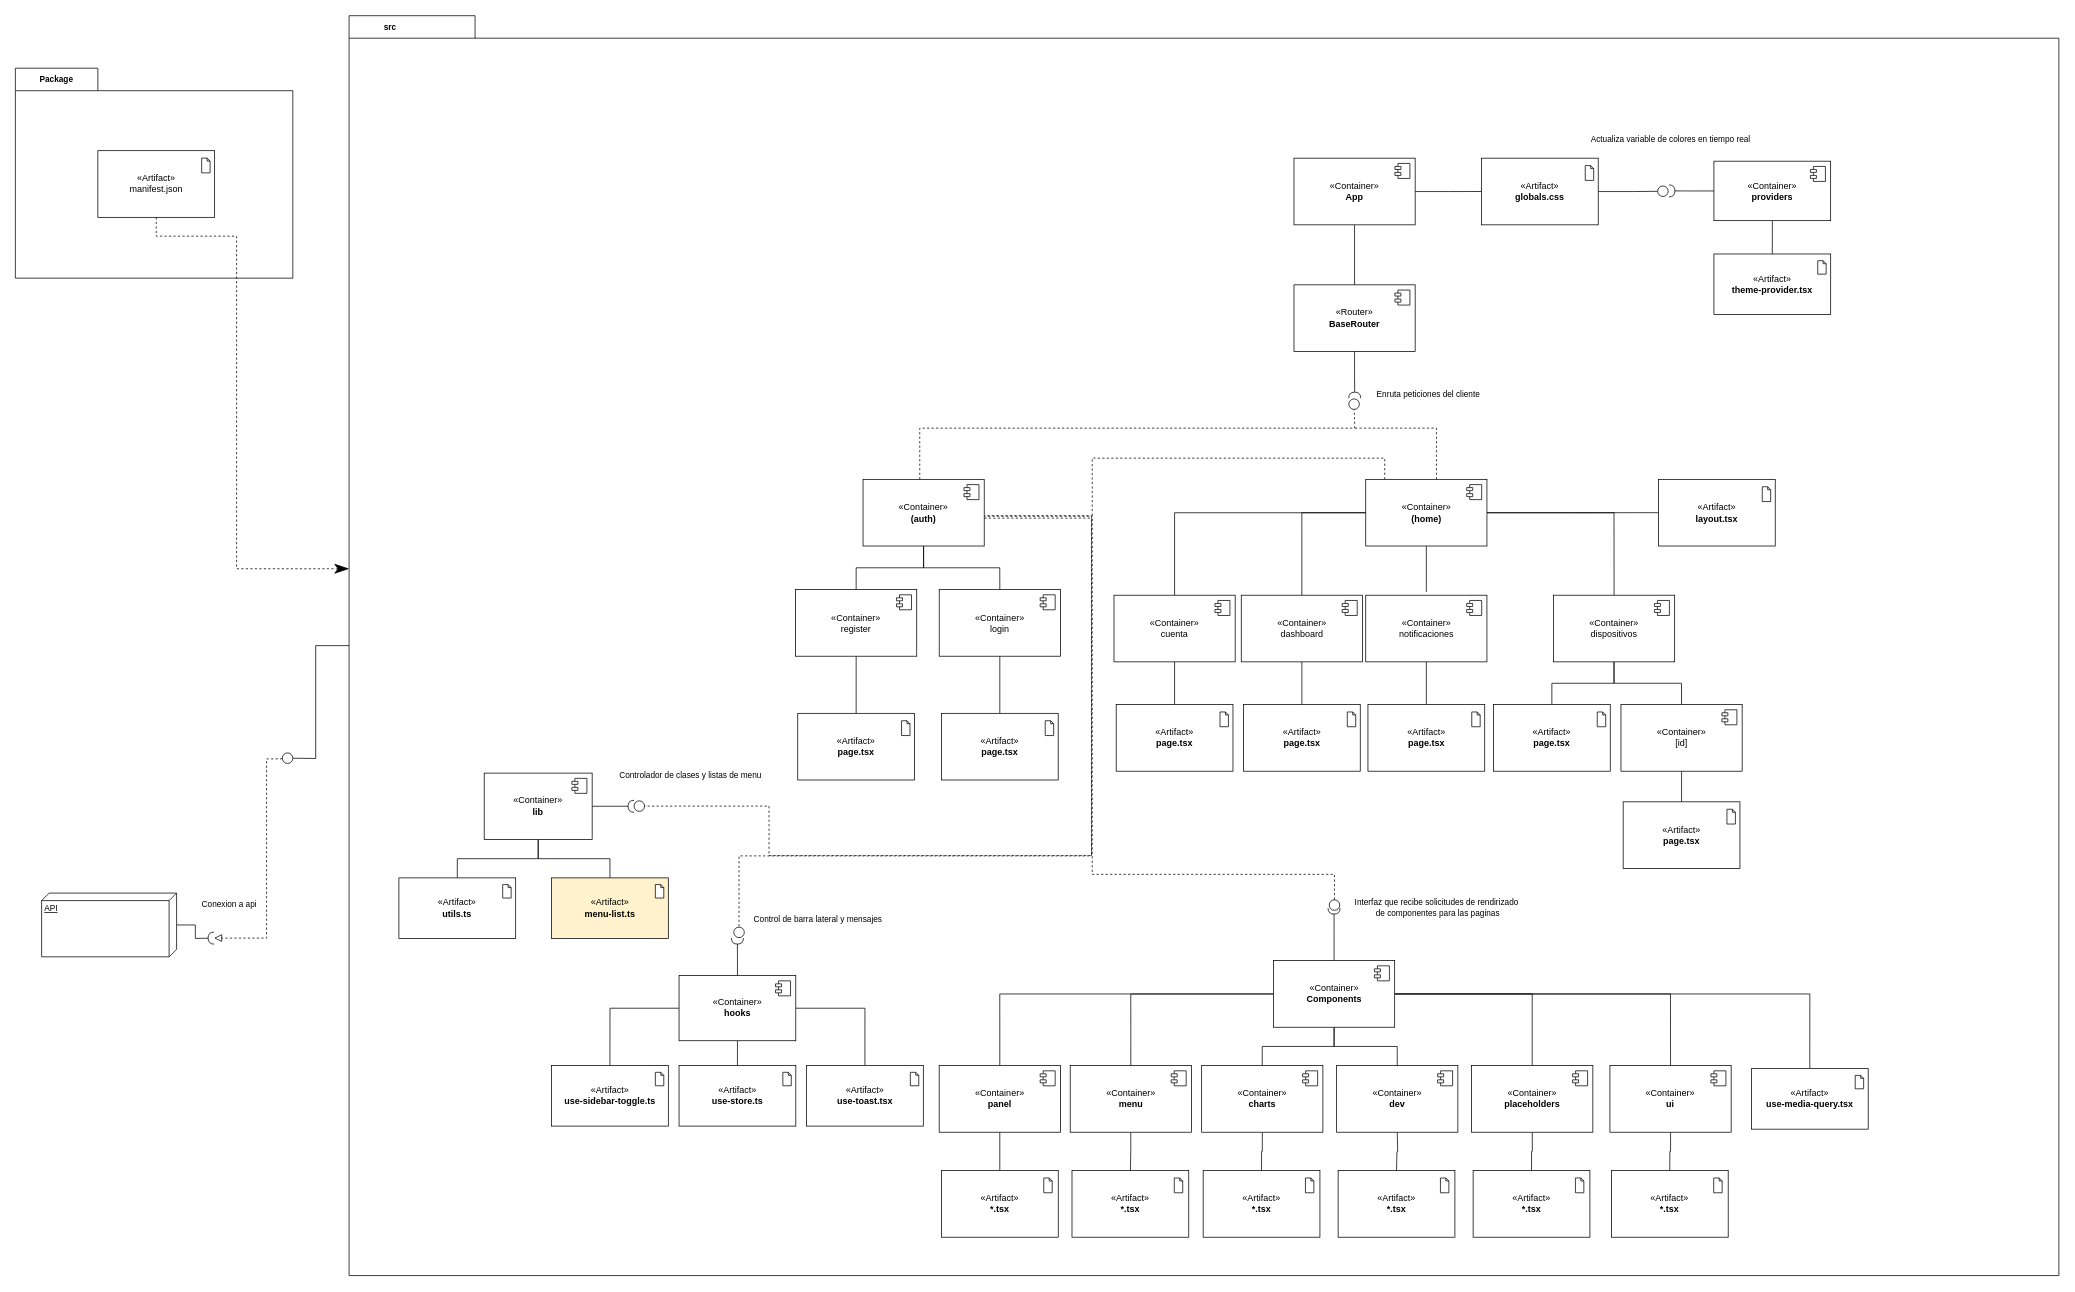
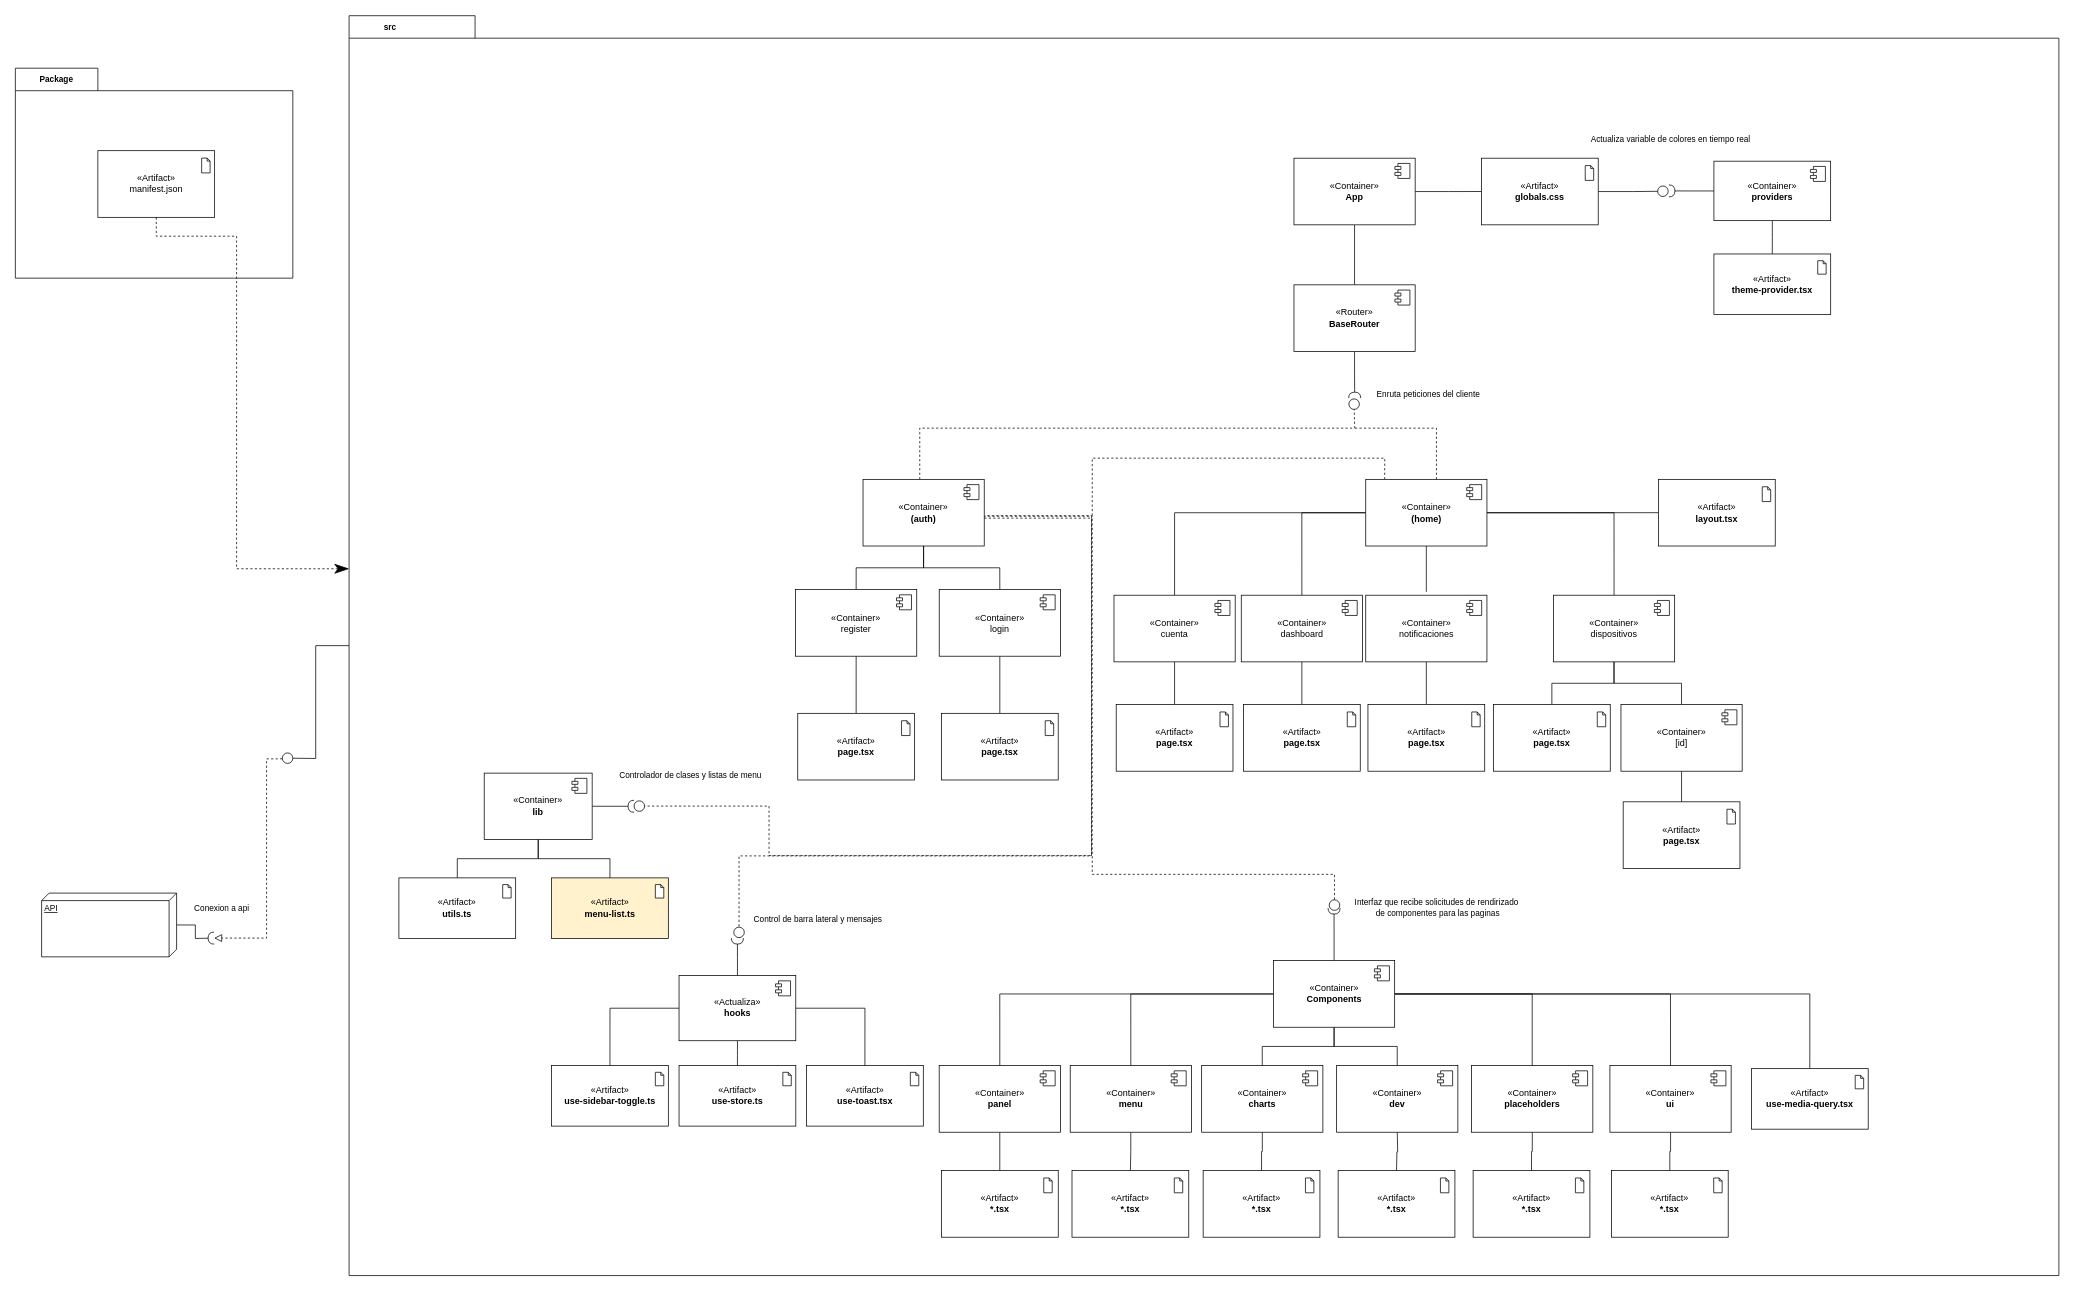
- <mxCell id="175" value="Conexion a api " style="text;html=1;align=center;verticalAlign=middle;resizable=0;points=[];autosize=1;strokeColor=none;fillColor=none;fontFamily=Helvetica;fontSize=11;fontColor=default;labelBackgroundColor=default;" vertex="1" parent="1"><mxGeometry x="255" y="1190.07" width="100" height="30" as="geometry" /></mxCell>
+ <mxCell id="175" value="Conexion a api " style="text;html=1;align=center;verticalAlign=middle;resizable=0;points=[];autosize=1;strokeColor=none;fillColor=none;fontFamily=Helvetica;fontSize=11;fontColor=default;labelBackgroundColor=default;" vertex="1" parent="1"><mxGeometry x="245" y="1195.07" width="100" height="30" as="geometry" /></mxCell>
- <mxCell id="22" value="«Container»&lt;br&gt;&lt;div&gt;&lt;b&gt;hooks&lt;/b&gt;&lt;/div&gt;" style="html=1;dropTarget=0;whiteSpace=wrap;" vertex="1" parent="1"><mxGeometry x="904.998" y="1300.002" width="155.669" height="86.87" as="geometry" /></mxCell>
+ <mxCell id="22" value="«Actualiza»&lt;br&gt;&lt;div&gt;&lt;b&gt;hooks&lt;/b&gt;&lt;/div&gt;" style="html=1;dropTarget=0;whiteSpace=wrap;" vertex="1" parent="1"><mxGeometry x="904.998" y="1300.002" width="155.669" height="86.87" as="geometry" /></mxCell>
